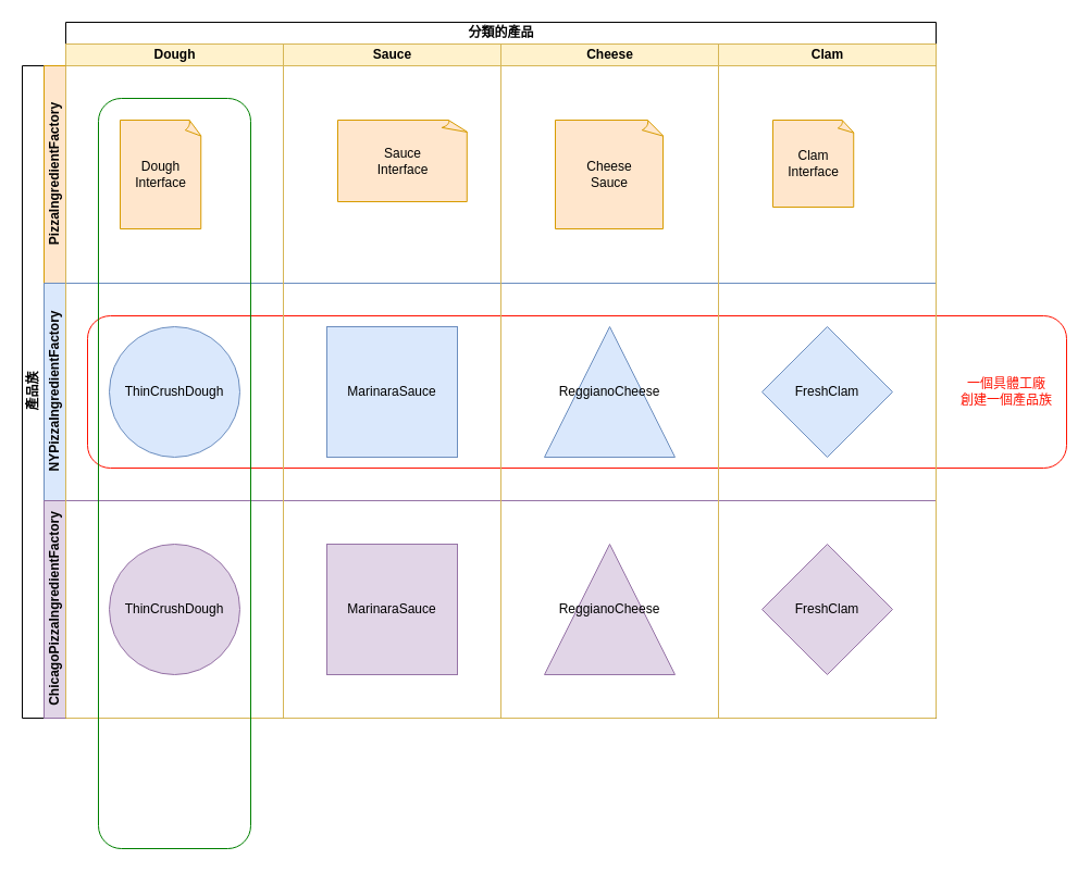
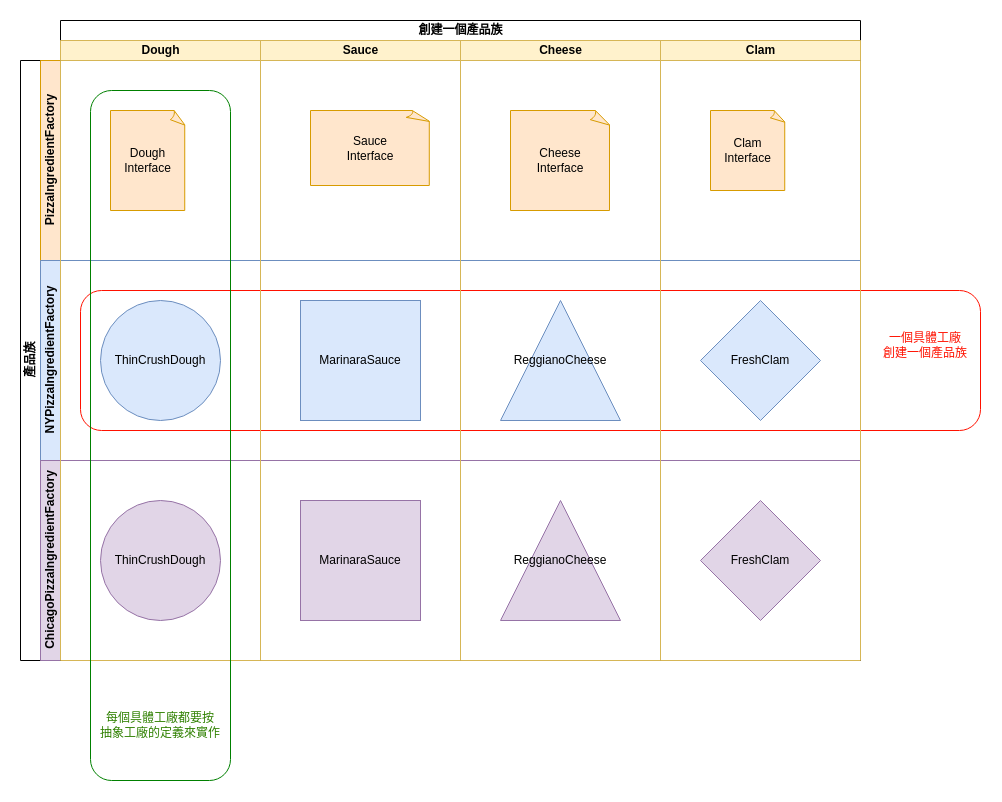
- <mxCell id="7" value="分類的產品" style="swimlane;childLayout=stackLayout;resizeParent=1;resizeParentMax=0;startSize=20;html=1;" vertex="1" parent="1"><mxGeometry x="60" y="20" width="800" height="640" as="geometry" /></mxCell>
+ <mxCell id="7" value="創建一個產品族" style="swimlane;childLayout=stackLayout;resizeParent=1;resizeParentMax=0;startSize=20;html=1;" vertex="1" parent="1"><mxGeometry x="60" y="20" width="800" height="640" as="geometry" /></mxCell>
- <mxCell id="15" value="Cheese&lt;br&gt;Sauce" style="whiteSpace=wrap;html=1;shape=mxgraph.basic.document;fillColor=#ffe6cc;strokeColor=#d79b00;" vertex="1" parent="14"><mxGeometry x="50" y="70" width="100" height="100" as="geometry" /></mxCell>
+ <mxCell id="15" value="Cheese&lt;br&gt;Interface" style="whiteSpace=wrap;html=1;shape=mxgraph.basic.document;fillColor=#ffe6cc;strokeColor=#d79b00;" vertex="1" parent="14"><mxGeometry x="50" y="70" width="100" height="100" as="geometry" /></mxCell>
- <mxCell id="24" value="一個具體工廠&lt;br&gt;創建一個產品族" style="text;html=1;align=center;verticalAlign=middle;whiteSpace=wrap;rounded=0;fontColor=#FF1100;" vertex="1" parent="1"><mxGeometry x="880" y="345" width="90" height="30" as="geometry" /></mxCell>
+ <mxCell id="24" value="一個具體工廠&lt;br&gt;創建一個產品族" style="text;html=1;align=center;verticalAlign=middle;whiteSpace=wrap;rounded=0;fontColor=#FF1100;" vertex="1" parent="1"><mxGeometry x="880" y="330" width="90" height="30" as="geometry" /></mxCell>
+ <mxCell id="26" value="每個具體工廠都要按&lt;br&gt;抽象工廠的定義來實作" style="text;html=1;align=center;verticalAlign=middle;whiteSpace=wrap;rounded=0;fontColor=#2f8000;" vertex="1" parent="1"><mxGeometry x="90" y="710" width="140" height="30" as="geometry" /></mxCell>
